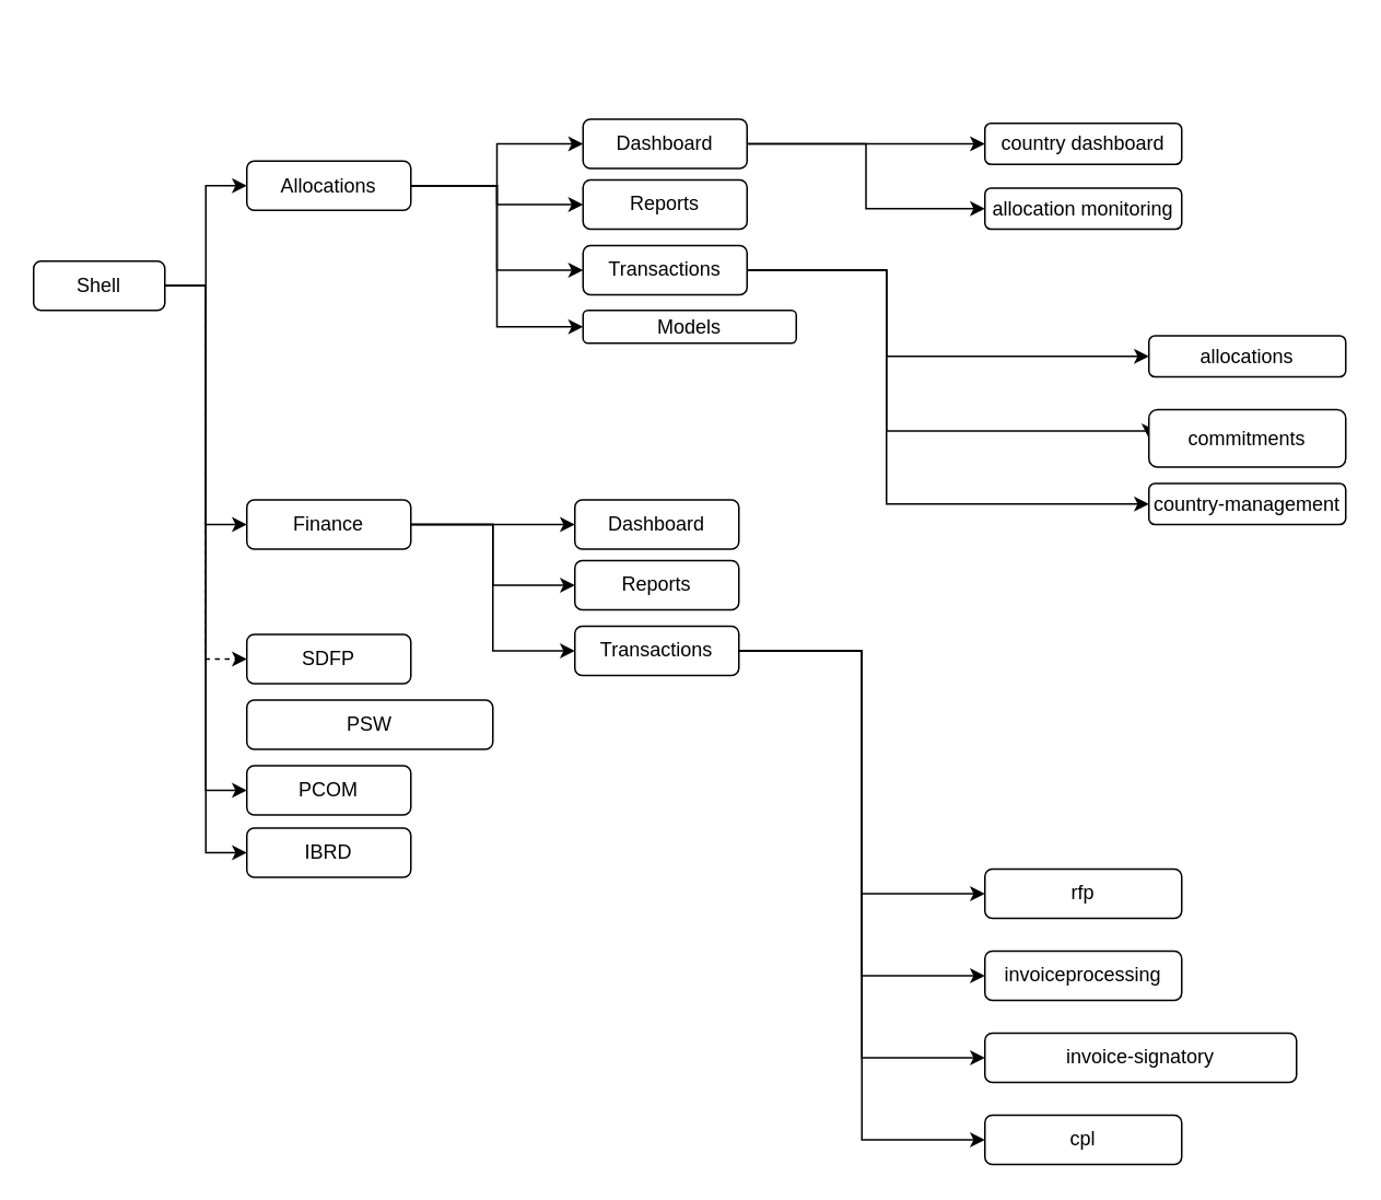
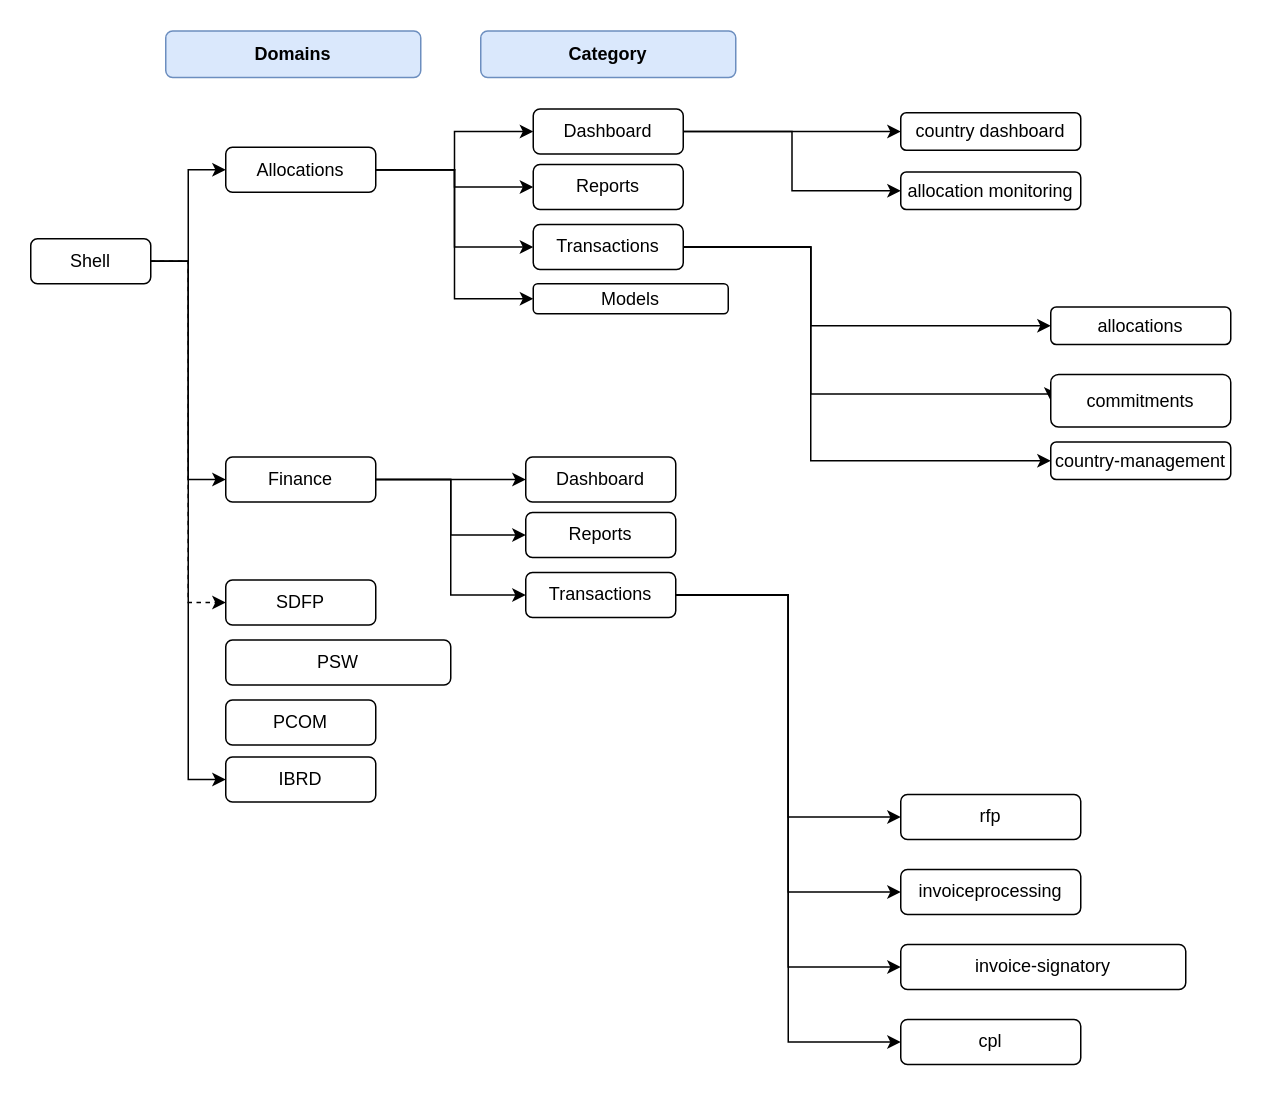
+ <mxCell id="38" value="Domains" style="rounded=1;whiteSpace=wrap;html=1;fillColor=#dae8fc;strokeColor=#6c8ebf;fontStyle=1;gradientColor=none;labelBackgroundColor=none;fontFamily=Helvetica;" vertex="1" parent="1"><mxGeometry x="110" y="20" width="170" height="31" as="geometry" /></mxCell>
+ <mxCell id="37" value="Category" style="rounded=1;whiteSpace=wrap;html=1;fillColor=#dae8fc;strokeColor=#6c8ebf;fontStyle=1;gradientColor=none;labelBackgroundColor=none;fontFamily=Helvetica;" vertex="1" parent="1"><mxGeometry x="320" y="20" width="170" height="31" as="geometry" /></mxCell>
- <mxCell id="5" style="edgeStyle=orthogonalEdgeStyle;rounded=0;orthogonalLoop=1;jettySize=auto;html=1;exitX=1;exitY=0.5;exitDx=0;exitDy=0;entryX=0;entryY=0.5;entryDx=0;entryDy=0;" edge="1" parent="1" source="7" target="35"><mxGeometry relative="1" as="geometry" /></mxCell>
